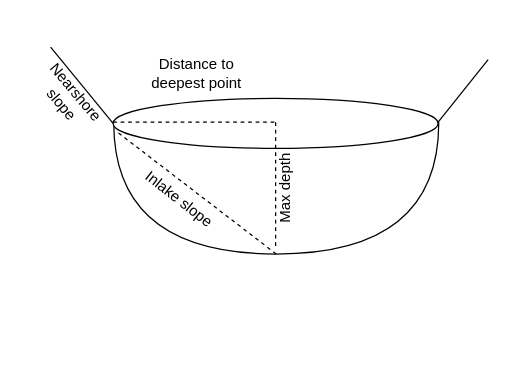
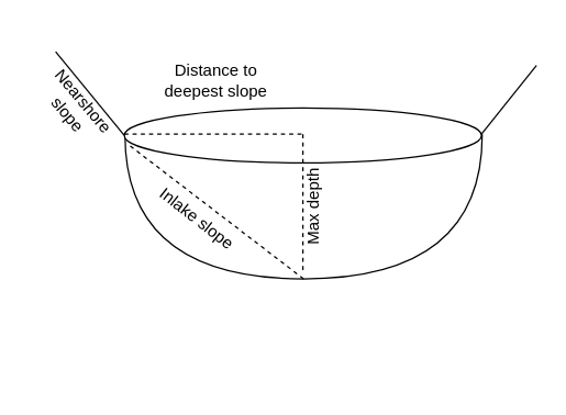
- <mxCell id="11" value="Distance to deepest point" style="text;html=1;strokeColor=none;fillColor=none;align=center;verticalAlign=middle;whiteSpace=wrap;rounded=0;" parent="1" vertex="1"><mxGeometry x="110" y="48" width="94" height="20" as="geometry" /></mxCell>
+ <mxCell id="11" value="Distance to deepest slope" style="text;html=1;strokeColor=none;fillColor=none;align=center;verticalAlign=middle;whiteSpace=wrap;rounded=0;" parent="1" vertex="1"><mxGeometry x="110" y="48" width="94" height="20" as="geometry" /></mxCell>
